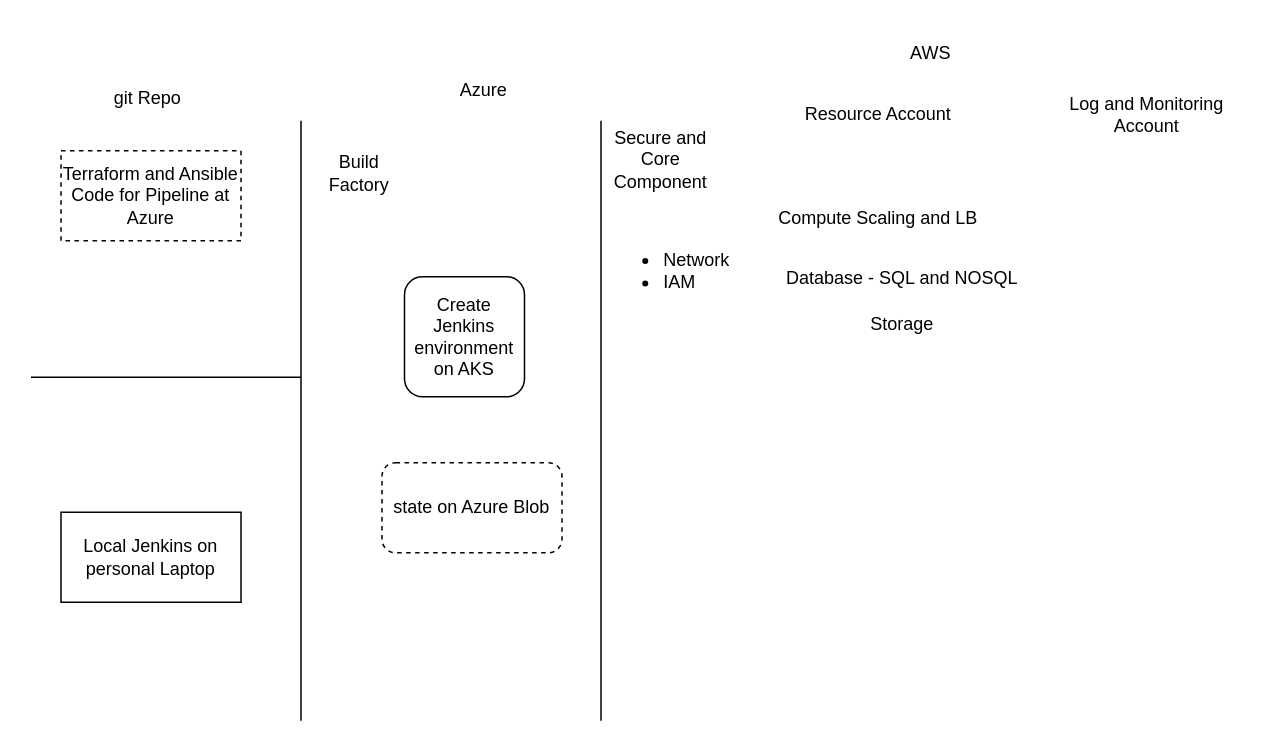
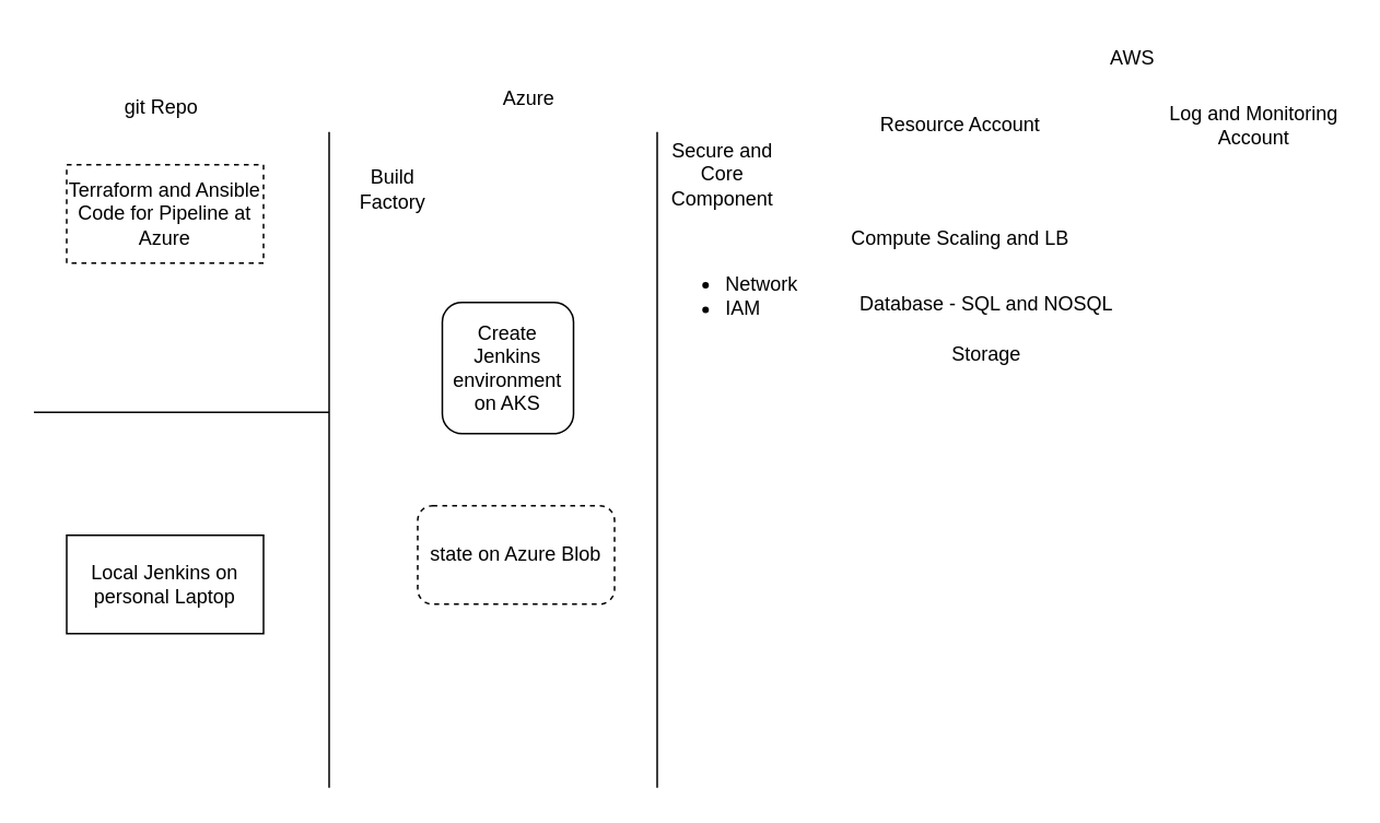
- <mxCell id="9" value="AWS" style="text;html=1;strokeColor=none;fillColor=none;align=center;verticalAlign=middle;whiteSpace=wrap;rounded=0;" vertex="1" parent="1"><mxGeometry x="590" y="20" width="60" height="30" as="geometry" /></mxCell>
+ <mxCell id="9" value="AWS" style="text;html=1;strokeColor=none;fillColor=none;align=center;verticalAlign=middle;whiteSpace=wrap;rounded=0;" vertex="1" parent="1"><mxGeometry x="660" y="20" width="60" height="30" as="geometry" /></mxCell>
- <mxCell id="2" value="Local Jenkins on personal Laptop" style="rounded=0;whiteSpace=wrap;html=1;" vertex="1" parent="1"><mxGeometry x="40" y="341" width="120" height="60" as="geometry" /></mxCell>
+ <mxCell id="2" value="Local Jenkins on personal Laptop" style="rounded=0;whiteSpace=wrap;html=1;" vertex="1" parent="1"><mxGeometry x="40" y="326" width="120" height="60" as="geometry" /></mxCell>
